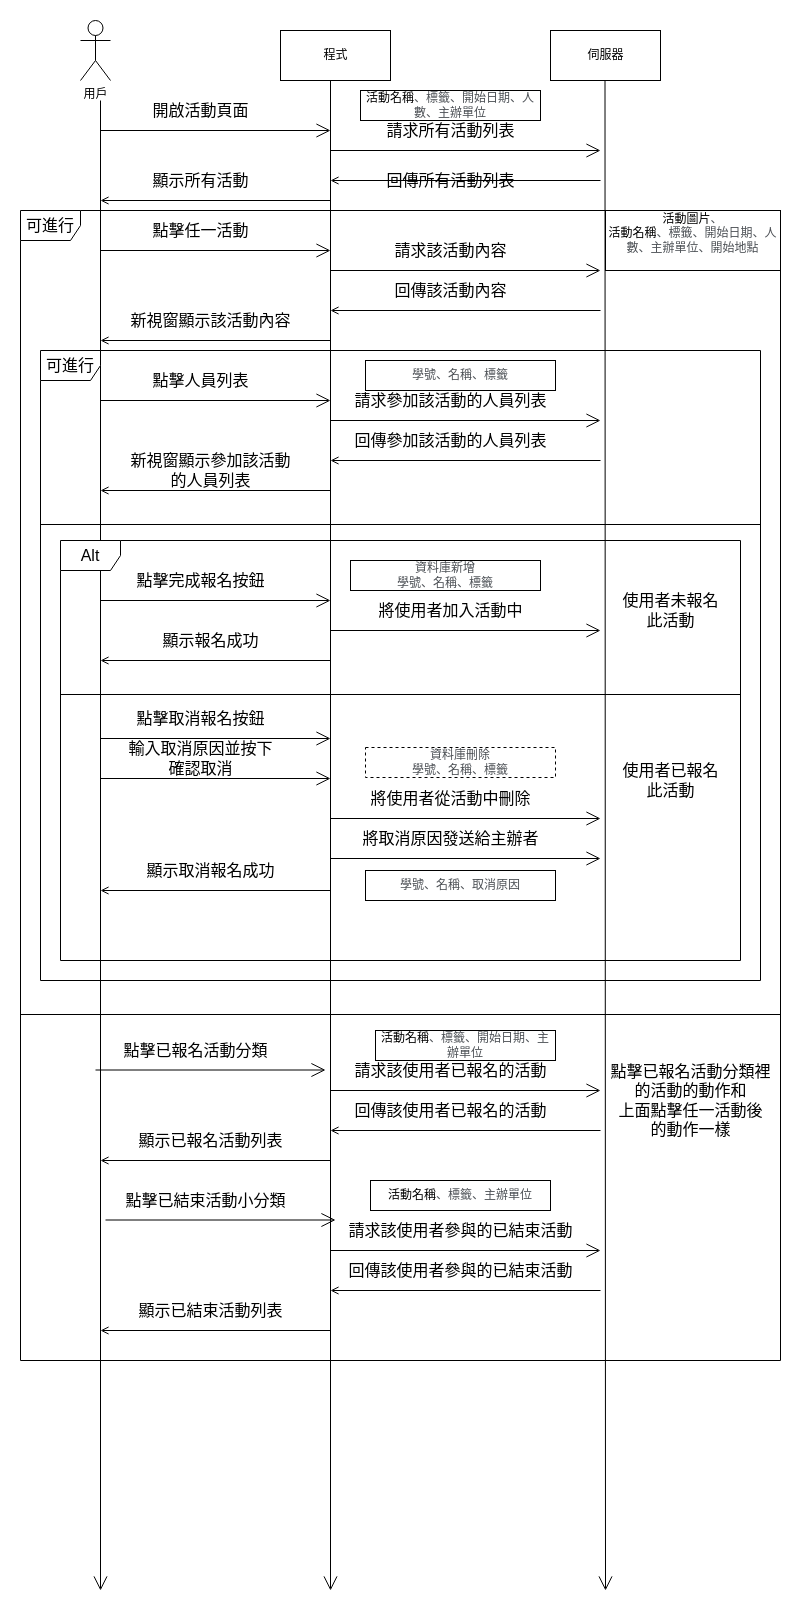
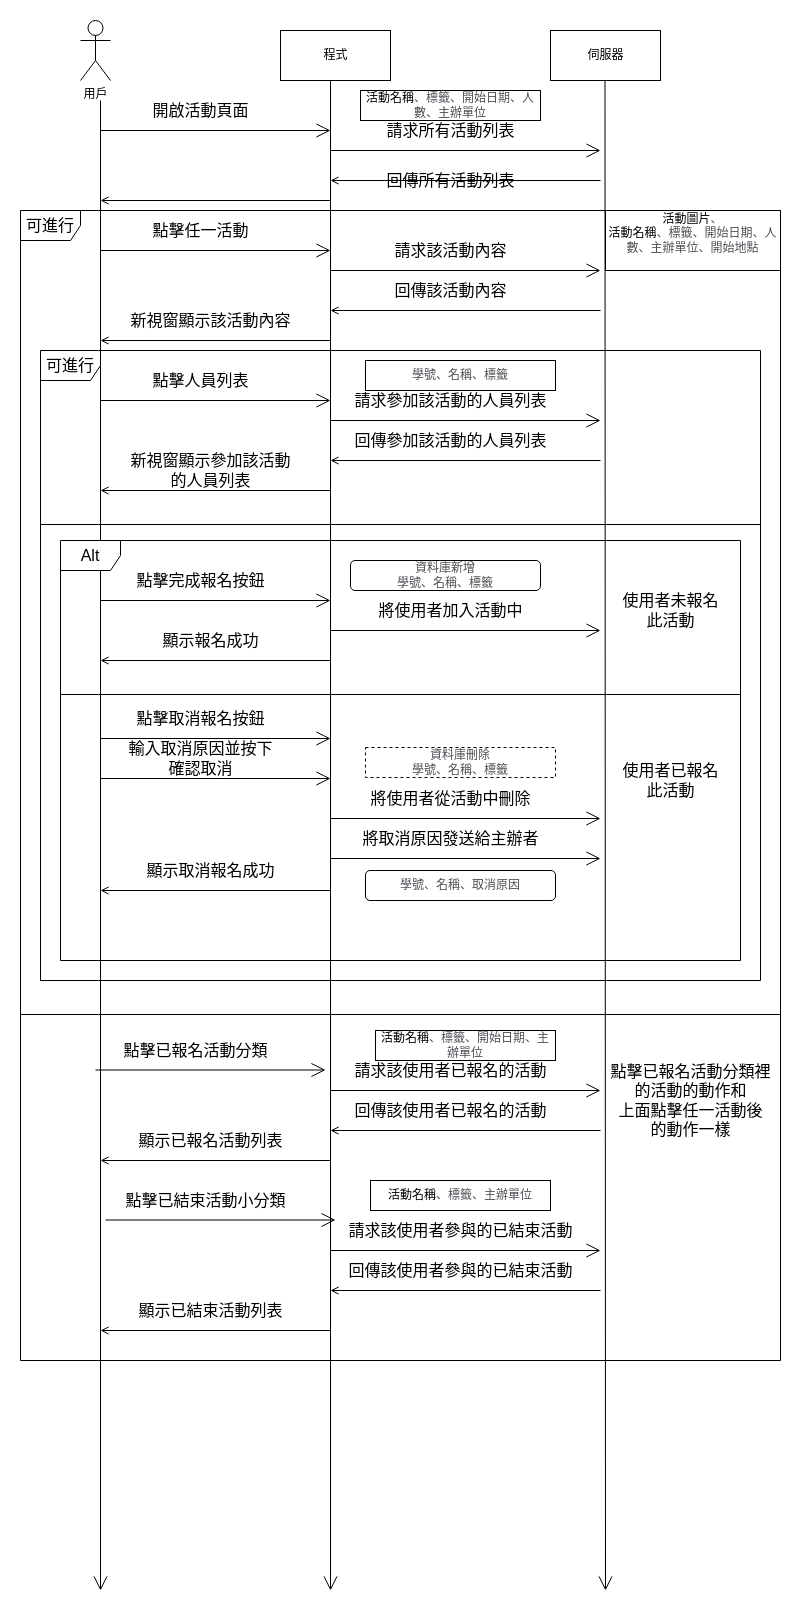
- <mxCell id="15" value="顯示所有活動" style="text;strokeColor=none;fillColor=none;html=1;fontSize=16;fontStyle=0;verticalAlign=middle;align=center;" parent="1" vertex="1"><mxGeometry x="150" y="160" width="100" height="40" as="geometry" /></mxCell>
- <mxCell id="76" value="&lt;span style=&quot;color: rgb(77 , 81 , 86) ; font-family: &amp;#34;arial&amp;#34; , sans-serif ; text-align: left ; background-color: rgb(255 , 255 , 255)&quot;&gt;資料庫新增&lt;br&gt;學號、名稱&lt;/span&gt;&lt;span style=&quot;color: rgb(77 , 81 , 86) ; font-family: &amp;#34;arial&amp;#34; , sans-serif ; text-align: left ; background-color: rgb(255 , 255 , 255)&quot;&gt;、標籤&lt;/span&gt;" style="rounded=0;whiteSpace=wrap;html=1;" parent="1" vertex="1"><mxGeometry x="350" y="560" width="190" height="30" as="geometry" /></mxCell>
+ <mxCell id="76" value="&lt;span style=&quot;color: rgb(77 , 81 , 86) ; font-family: &amp;#34;arial&amp;#34; , sans-serif ; text-align: left ; background-color: rgb(255 , 255 , 255)&quot;&gt;資料庫新增&lt;br&gt;學號、名稱&lt;/span&gt;&lt;span style=&quot;color: rgb(77 , 81 , 86) ; font-family: &amp;#34;arial&amp;#34; , sans-serif ; text-align: left ; background-color: rgb(255 , 255 , 255)&quot;&gt;、標籤&lt;/span&gt;" style="whiteSpace=wrap;html=1;rounded=1;" parent="1" vertex="1"><mxGeometry x="350" y="560" width="190" height="30" as="geometry" /></mxCell>
- <mxCell id="78" value="&lt;span style=&quot;color: rgb(77 , 81 , 86) ; font-family: &amp;#34;arial&amp;#34; , sans-serif ; text-align: left ; background-color: rgb(255 , 255 , 255)&quot;&gt;學號、名稱&lt;/span&gt;&lt;span style=&quot;color: rgb(77 , 81 , 86) ; font-family: &amp;#34;arial&amp;#34; , sans-serif ; text-align: left ; background-color: rgb(255 , 255 , 255)&quot;&gt;、取消原因&lt;/span&gt;" style="rounded=0;whiteSpace=wrap;html=1;" parent="1" vertex="1"><mxGeometry x="365" y="870" width="190" height="30" as="geometry" /></mxCell>
+ <mxCell id="78" value="&lt;span style=&quot;color: rgb(77 , 81 , 86) ; font-family: &amp;#34;arial&amp;#34; , sans-serif ; text-align: left ; background-color: rgb(255 , 255 , 255)&quot;&gt;學號、名稱&lt;/span&gt;&lt;span style=&quot;color: rgb(77 , 81 , 86) ; font-family: &amp;#34;arial&amp;#34; , sans-serif ; text-align: left ; background-color: rgb(255 , 255 , 255)&quot;&gt;、取消原因&lt;/span&gt;" style="whiteSpace=wrap;html=1;rounded=1;" parent="1" vertex="1"><mxGeometry x="365" y="870" width="190" height="30" as="geometry" /></mxCell>
